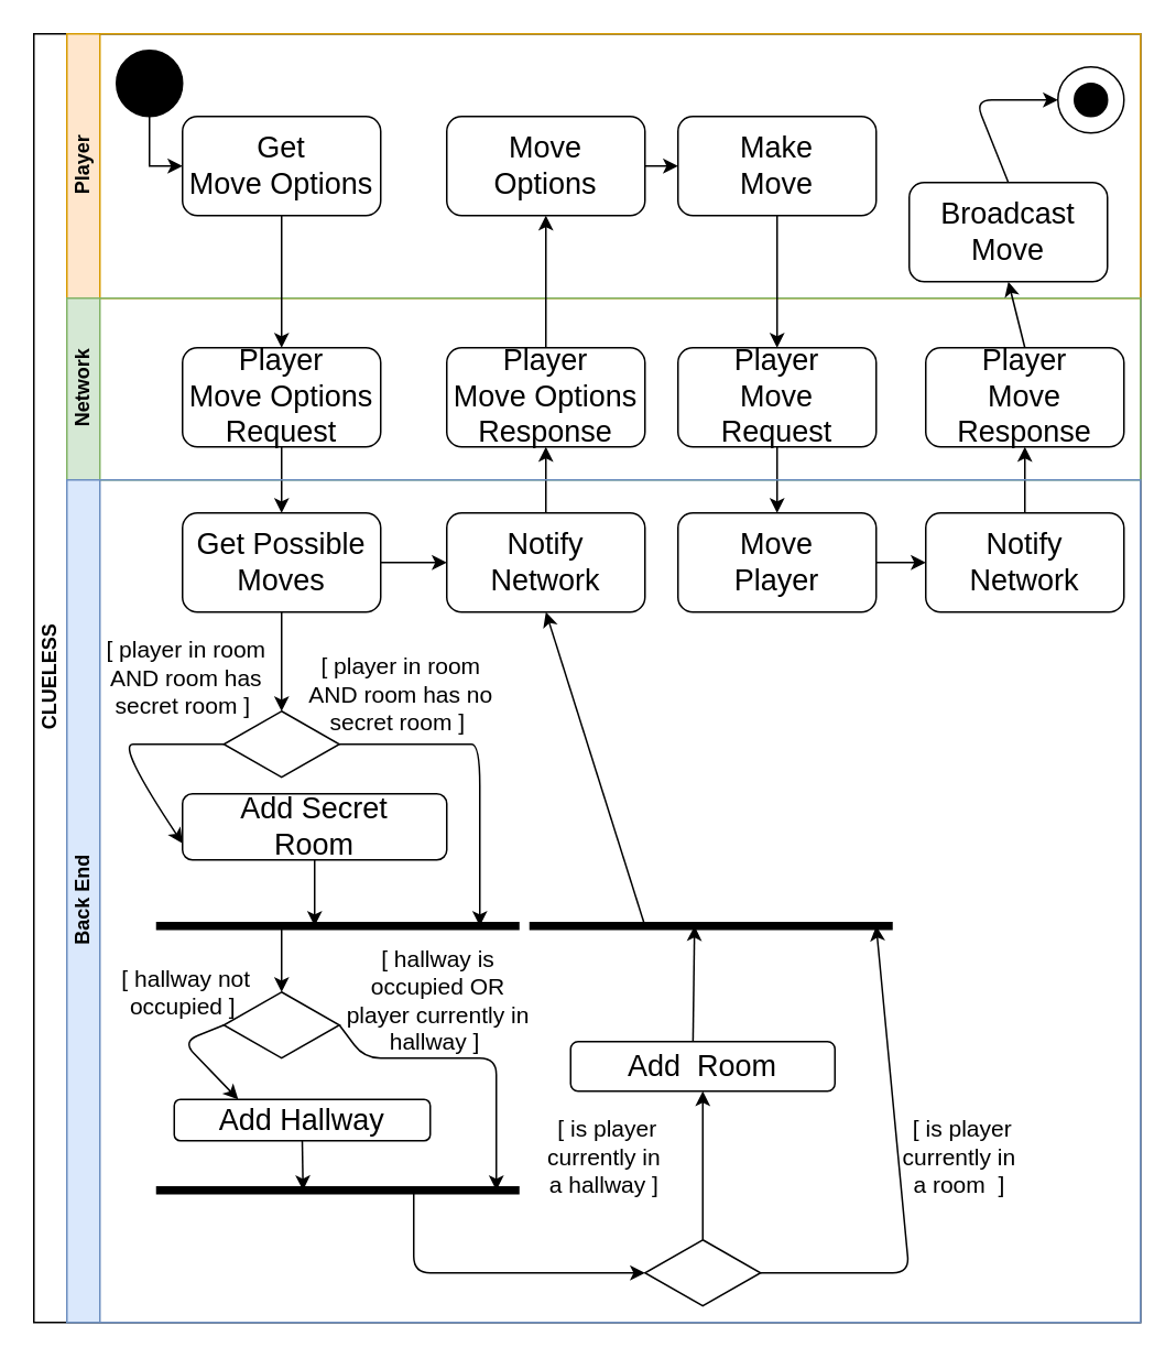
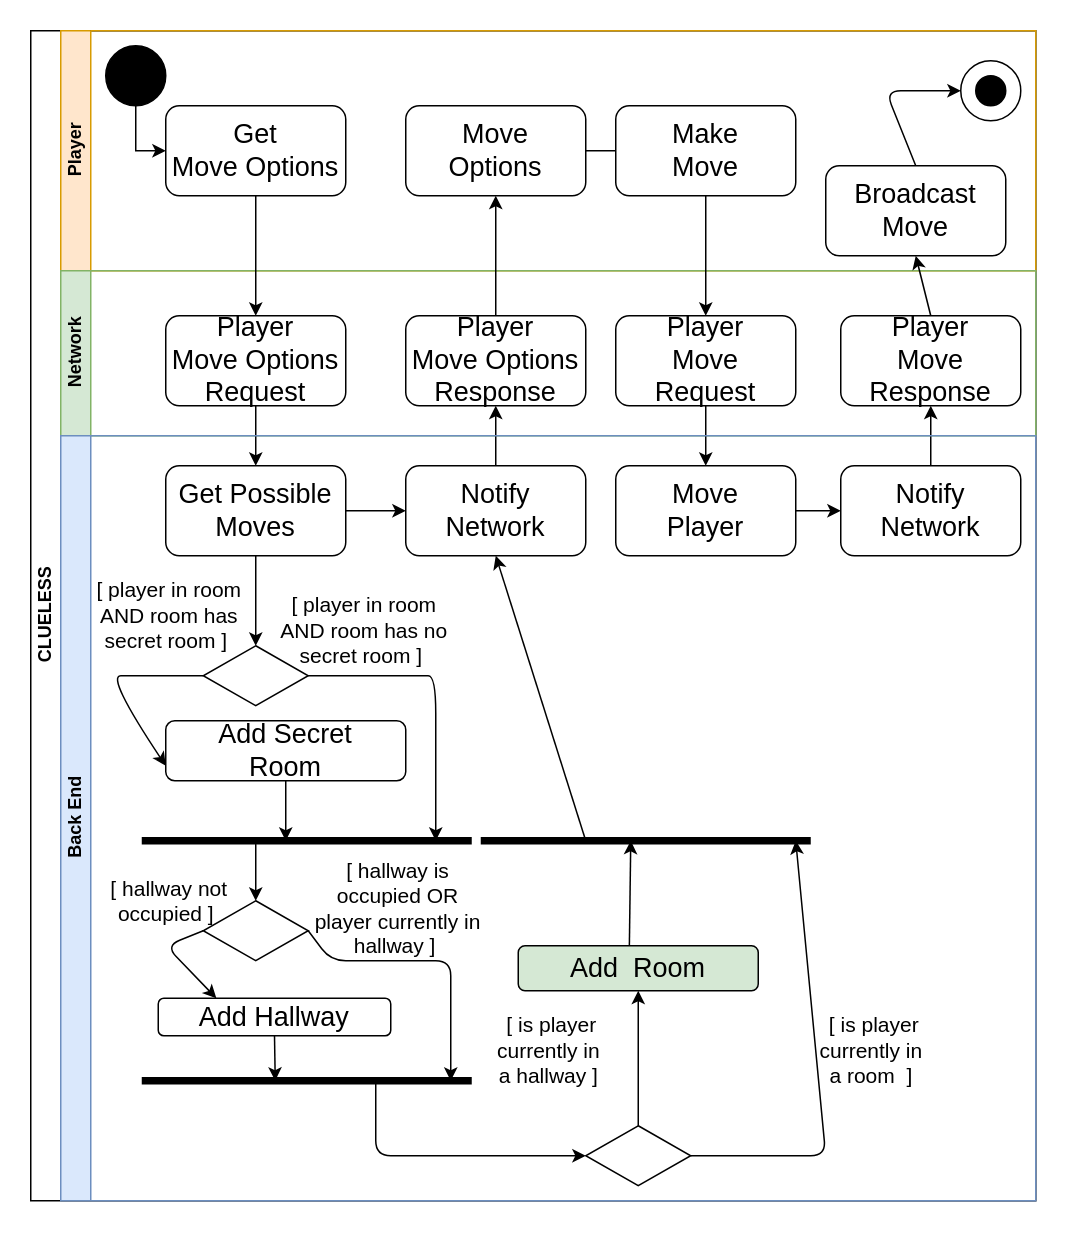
- <mxCell id="13" value="" style="endArrow=classic;html=1;exitX=1;exitY=0.5;exitDx=0;exitDy=0;entryX=0;entryY=0.5;entryDx=0;entryDy=0;" edge="1" parent="3" source="8" target="11"><mxGeometry width="50" height="50" relative="1" as="geometry"><mxPoint x="250" y="420" as="sourcePoint" /><mxPoint x="300" y="370" as="targetPoint" /></mxGeometry></mxCell>
+ <mxCell id="13" value="" style="endArrow=none;html=1;exitX=1;exitY=0.5;exitDx=0;exitDy=0;entryX=0;entryY=0.5;entryDx=0;entryDy=0;" edge="1" parent="3" source="8" target="11"><mxGeometry width="50" height="50" relative="1" as="geometry"><mxPoint x="250" y="420" as="sourcePoint" /><mxPoint x="300" y="370" as="targetPoint" /></mxGeometry></mxCell>
- <mxCell id="48" value="&lt;span style=&quot;font-size: 18px&quot;&gt;Add&amp;nbsp;&amp;nbsp;&lt;/span&gt;&lt;font style=&quot;font-size: 18px&quot;&gt;Room&lt;/font&gt;" style="rounded=1;whiteSpace=wrap;html=1;fillColor=#FFFFFF;" parent="25" vertex="1"><mxGeometry x="305" y="340" width="160" height="30" as="geometry" /></mxCell>
+ <mxCell id="48" value="&lt;span style=&quot;font-size: 18px&quot;&gt;Add&amp;nbsp;&amp;nbsp;&lt;/span&gt;&lt;font style=&quot;font-size: 18px&quot;&gt;Room&lt;/font&gt;" style="rounded=1;whiteSpace=wrap;html=1;fillColor=#d5e8d4;" parent="25" vertex="1"><mxGeometry x="305" y="340" width="160" height="30" as="geometry" /></mxCell>
